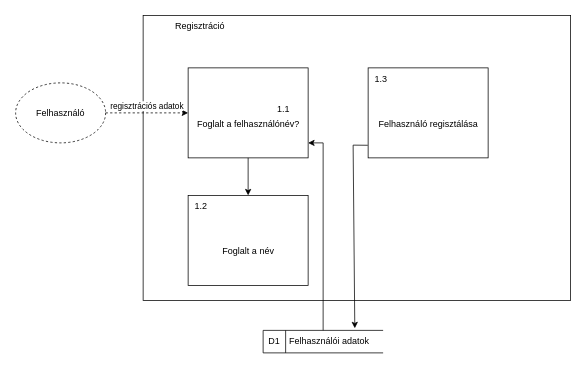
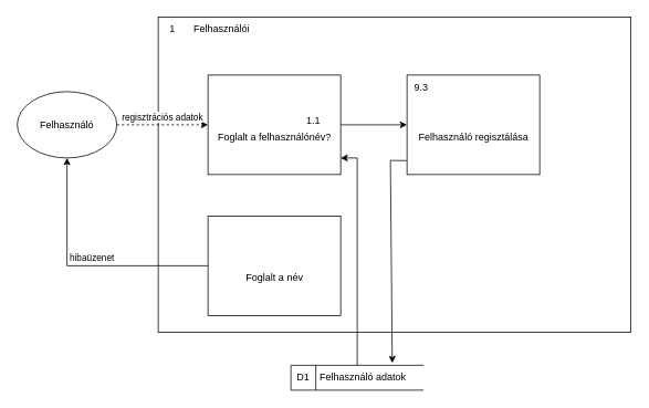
+ <mxCell id="3" value="1" style="text;html=1;strokeColor=none;fillColor=none;align=center;verticalAlign=middle;whiteSpace=wrap;rounded=0;movable=0;resizable=0;rotatable=0;cloneable=0;deletable=0;connectable=0;allowArrows=0;pointerEvents=1;" parent="2" vertex="1"><mxGeometry width="35" height="30" as="geometry" /></mxCell>
- <mxCell id="4" value="Regisztráció" style="text;html=1;strokeColor=none;fillColor=none;align=left;verticalAlign=middle;whiteSpace=wrap;rounded=0;movable=0;resizable=0;connectable=0;allowArrows=0;rotatable=0;cloneable=0;deletable=0;spacingLeft=6;autosize=1;resizeWidth=0;" parent="2" vertex="1"><mxGeometry x="35" width="90" height="30" as="geometry" /></mxCell>
+ <mxCell id="4" value="Felhasználói" style="text;html=1;strokeColor=none;fillColor=none;align=left;verticalAlign=middle;whiteSpace=wrap;rounded=0;movable=0;resizable=0;connectable=0;allowArrows=0;rotatable=0;cloneable=0;deletable=0;spacingLeft=6;autosize=1;resizeWidth=0;" parent="2" vertex="1"><mxGeometry x="35" width="90" height="30" as="geometry" /></mxCell>
- <mxCell id="12" value="1.3" style="text;html=1;strokeColor=none;fillColor=none;align=center;verticalAlign=middle;whiteSpace=wrap;rounded=0;connectable=0;allowArrows=0;editable=1;movable=0;resizable=0;rotatable=0;deletable=0;locked=0;cloneable=0;" parent="11" vertex="1"><mxGeometry width="35" height="30" as="geometry" /></mxCell>
+ <mxCell id="12" value="9.3" style="text;html=1;strokeColor=none;fillColor=none;align=center;verticalAlign=middle;whiteSpace=wrap;rounded=0;connectable=0;allowArrows=0;editable=1;movable=0;resizable=0;rotatable=0;deletable=0;locked=0;cloneable=0;" parent="11" vertex="1"><mxGeometry width="35" height="30" as="geometry" /></mxCell>
- <mxCell id="16" value="Felhasználó" style="ellipse;whiteSpace=wrap;html=1;dashed=1;" parent="1" vertex="1"><mxGeometry x="20" y="110" width="120" height="80" as="geometry" /></mxCell>
+ <mxCell id="16" value="Felhasználó" style="ellipse;whiteSpace=wrap;html=1;" parent="1" vertex="1"><mxGeometry x="20" y="110" width="120" height="80" as="geometry" /></mxCell>
+ <mxCell id="15" value="" style="endArrow=classic;html=1;rounded=0;verticalAlign=bottom;" parent="2" source="5" target="11" edge="1"><mxGeometry width="50" height="50" relative="1" as="geometry"><mxPoint x="170" y="250" as="sourcePoint" /><mxPoint x="290" y="250" as="targetPoint" /></mxGeometry></mxCell>
- <mxCell id="14" value="" style="endArrow=classic;html=1;rounded=0;verticalAlign=bottom;" parent="2" source="5" target="8" edge="1"><mxGeometry width="50" height="50" relative="1" as="geometry"><mxPoint x="170" y="250" as="sourcePoint" /><mxPoint x="290" y="250" as="targetPoint" /></mxGeometry></mxCell>
- <mxCell id="9" value="1.2" style="text;html=1;strokeColor=none;fillColor=none;align=center;verticalAlign=middle;whiteSpace=wrap;rounded=0;connectable=0;allowArrows=0;editable=1;movable=0;resizable=0;rotatable=0;deletable=0;locked=0;cloneable=0;" parent="8" vertex="1"><mxGeometry width="35" height="30" as="geometry" /></mxCell>
+ <mxCell id="18" value="hibaüzenet" style="endArrow=classic;html=1;rounded=0;verticalAlign=bottom;" parent="1" source="8" target="16" edge="1"><mxGeometry x="-0.067" width="50" height="50" relative="1" as="geometry"><mxPoint x="370" y="220" as="sourcePoint" /><mxPoint x="490" y="220" as="targetPoint" /><Array as="points"><mxPoint x="80" y="320" /></Array><mxPoint as="offset" /></mxGeometry></mxCell>
- <mxCell id="19" value="Felhasználói adatok" style="html=1;dashed=0;whitespace=wrap;shape=mxgraph.dfd.dataStoreID;align=left;spacingLeft=33;container=1;collapsible=0;autosize=0;" parent="1" vertex="1"><mxGeometry x="350" y="440" width="160" height="30" as="geometry" /></mxCell>
+ <mxCell id="19" value="Felhasználó adatok" style="html=1;dashed=0;whitespace=wrap;shape=mxgraph.dfd.dataStoreID;align=left;spacingLeft=33;container=1;collapsible=0;autosize=0;" parent="1" vertex="1"><mxGeometry x="350" y="440" width="160" height="30" as="geometry" /></mxCell>
